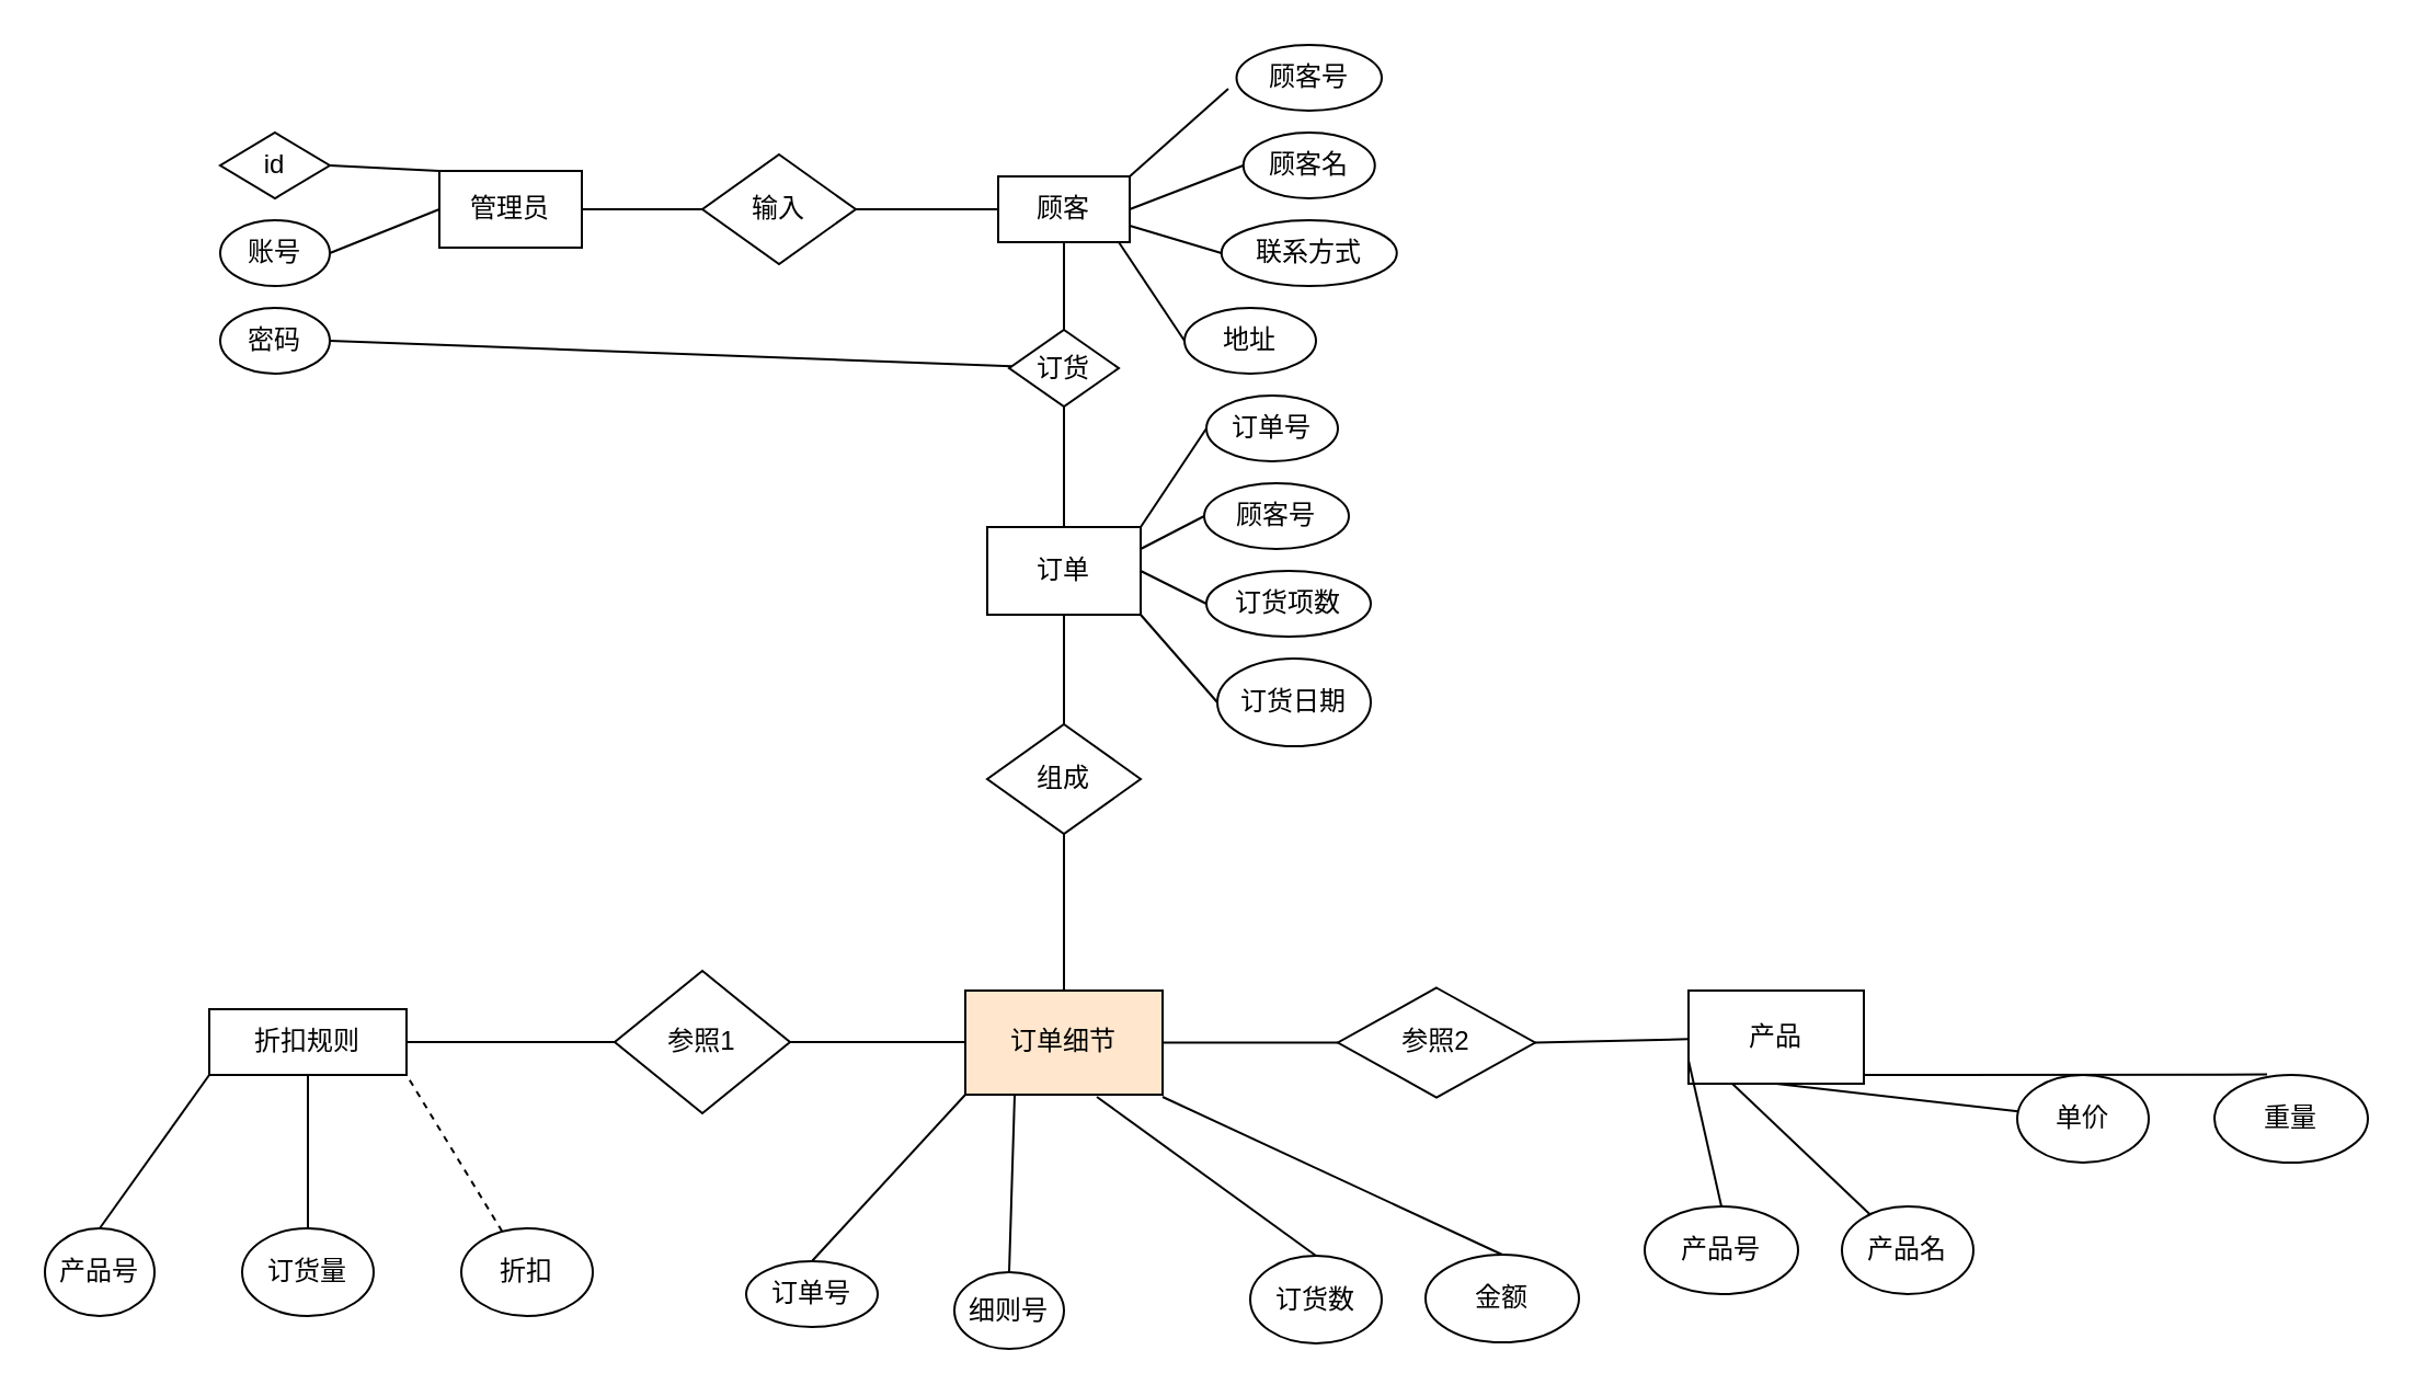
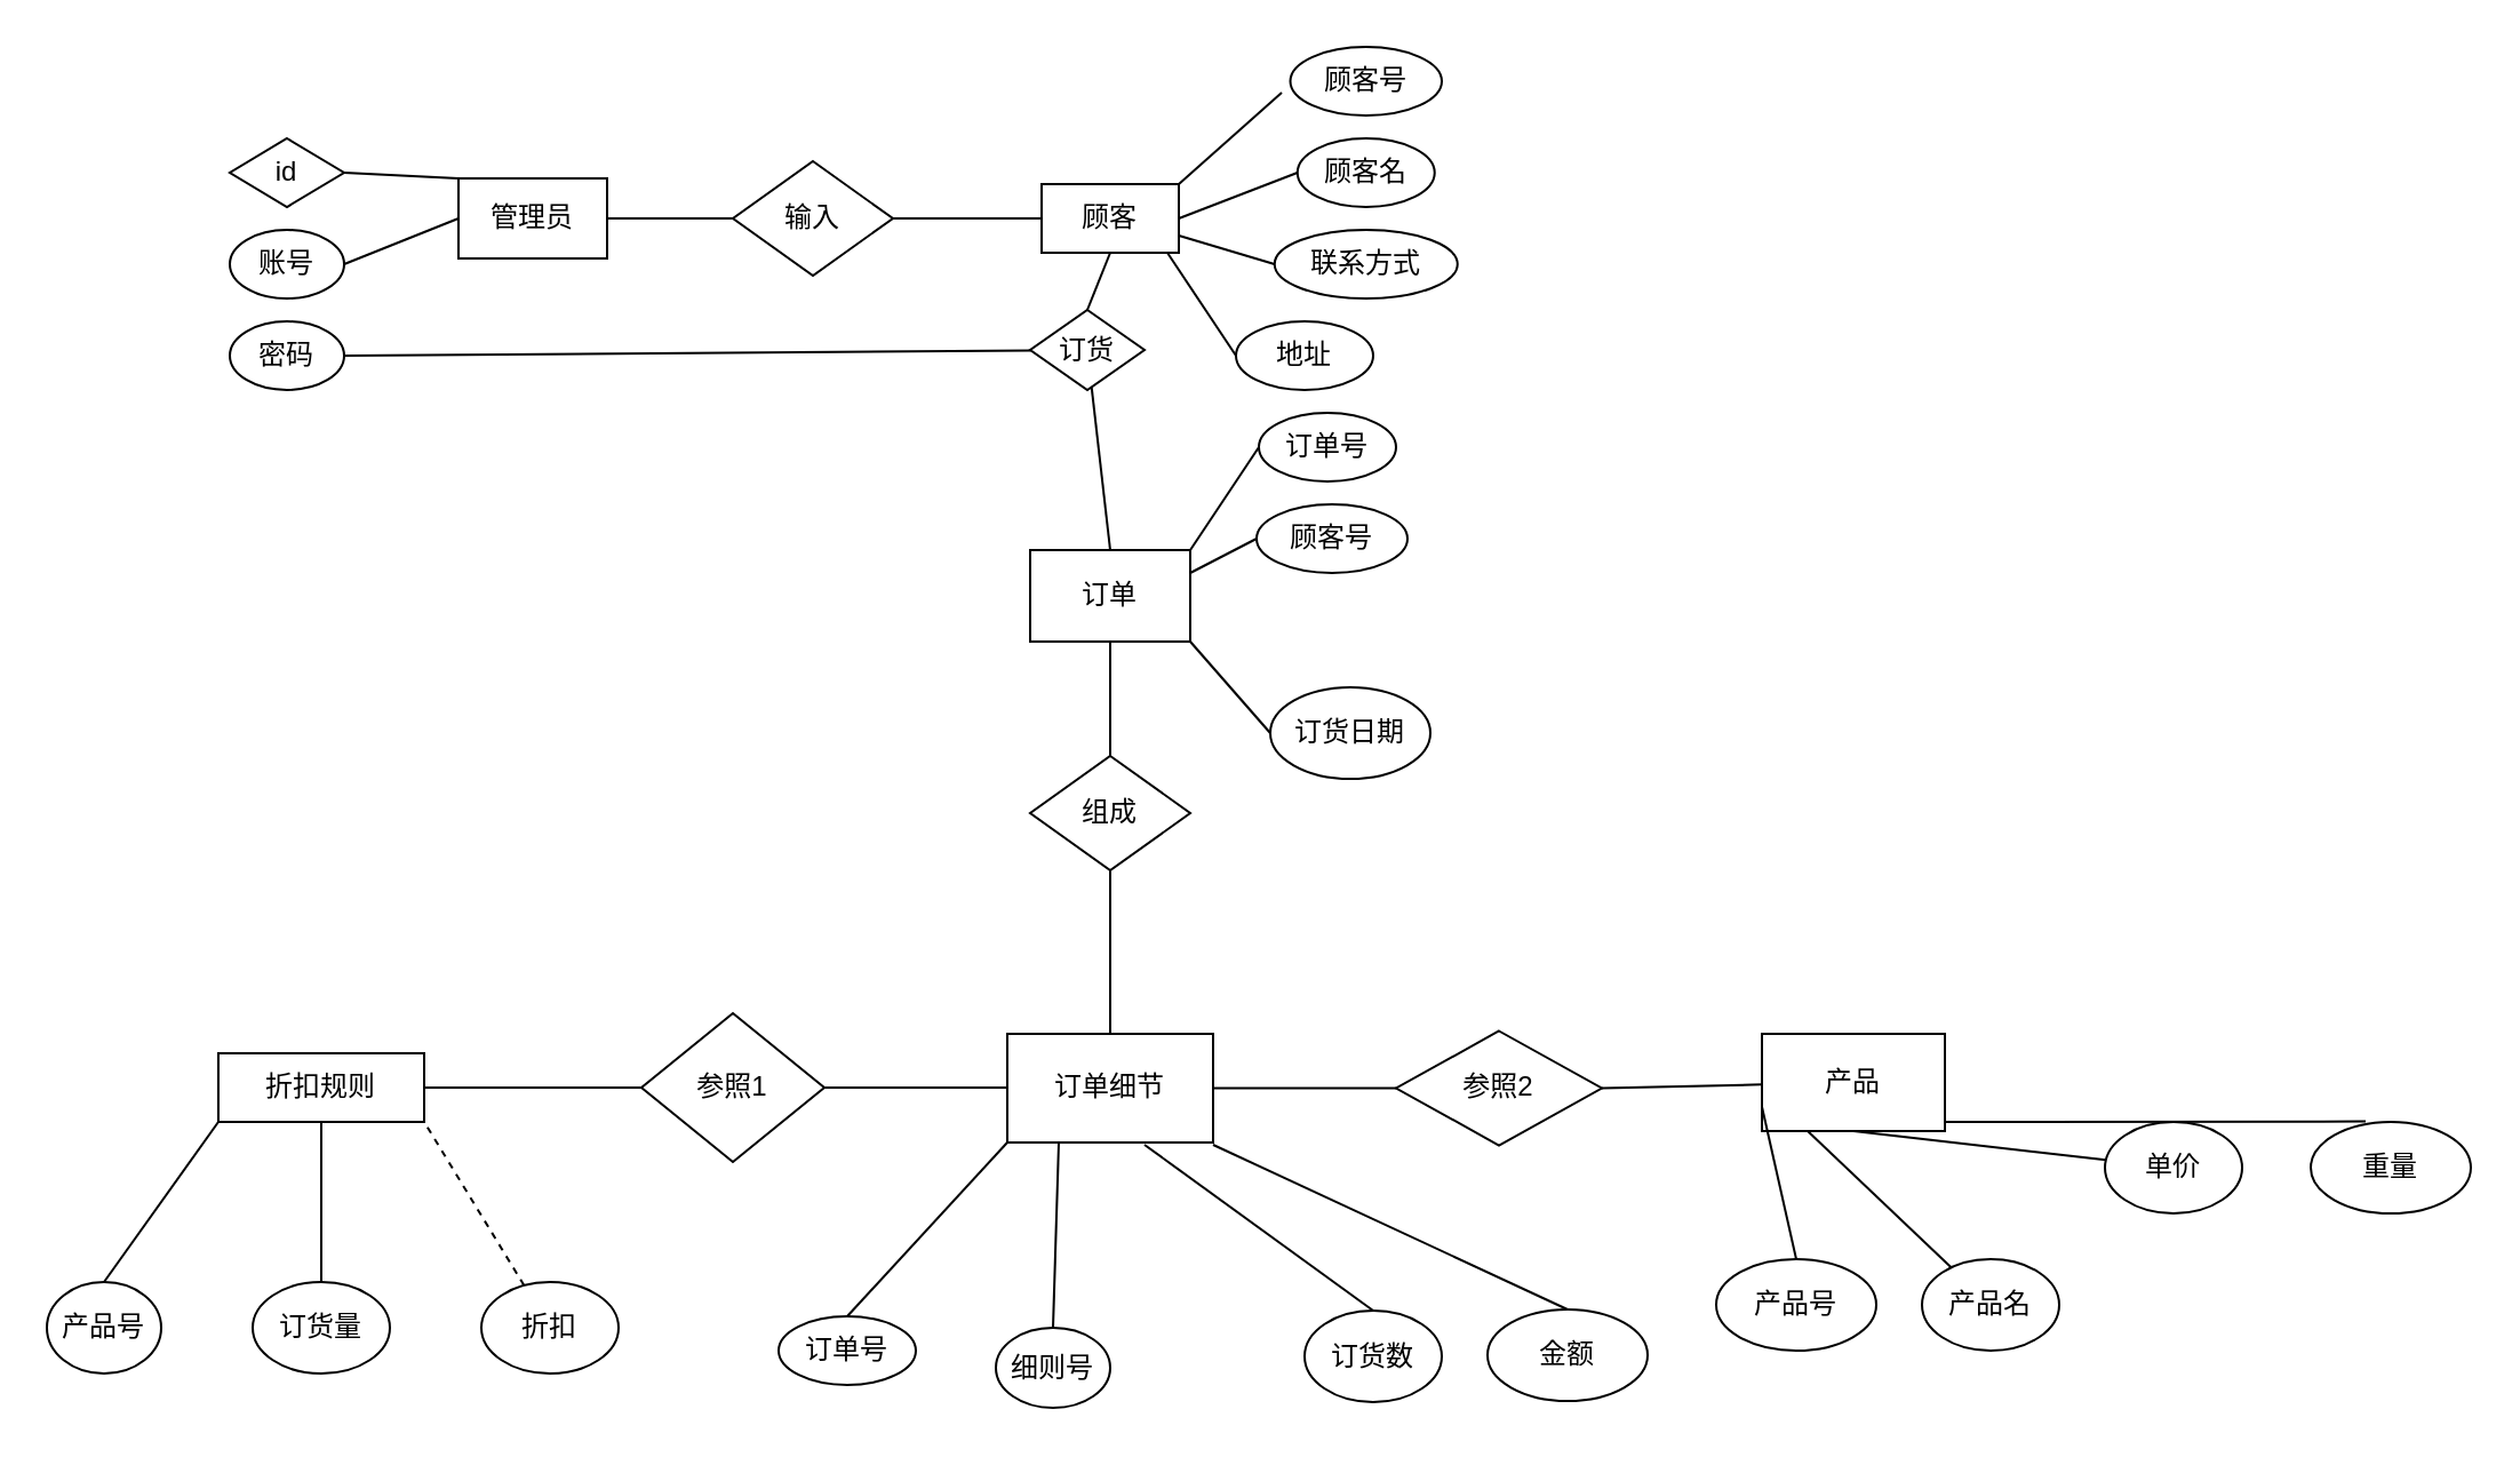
- <mxCell id="46" value="订货" style="rhombus;whiteSpace=wrap;html=1;" vertex="1" parent="1"><mxGeometry x="460" y="150" width="50" height="35" as="geometry" /></mxCell>
+ <mxCell id="46" value="订货" style="rhombus;whiteSpace=wrap;html=1;" vertex="1" parent="1"><mxGeometry x="450" y="135" width="50" height="35" as="geometry" /></mxCell>
- <mxCell id="43" value="" style="endArrow=none;html=1;entryX=0;entryY=0.5;entryDx=0;entryDy=0;exitX=1;exitY=0.5;exitDx=0;exitDy=0;" edge="1" parent="1" source="36" target="39"><mxGeometry width="50" height="50" relative="1" as="geometry"><mxPoint x="570" y="310" as="sourcePoint" /><mxPoint x="620" y="260" as="targetPoint" /></mxGeometry></mxCell>
- <mxCell id="39" value="订货项数" style="ellipse;whiteSpace=wrap;html=1;" vertex="1" parent="1"><mxGeometry x="550" y="260" width="75" height="30" as="geometry" /></mxCell>
- <mxCell id="12" value="订单细节" style="rounded=0;whiteSpace=wrap;html=1;fillColor=#ffe6cc;" vertex="1" parent="1"><mxGeometry x="440" y="451.5" width="90" height="47.5" as="geometry" /></mxCell>
+ <mxCell id="12" value="订单细节" style="rounded=0;whiteSpace=wrap;html=1;" vertex="1" parent="1"><mxGeometry x="440" y="451.5" width="90" height="47.5" as="geometry" /></mxCell>
